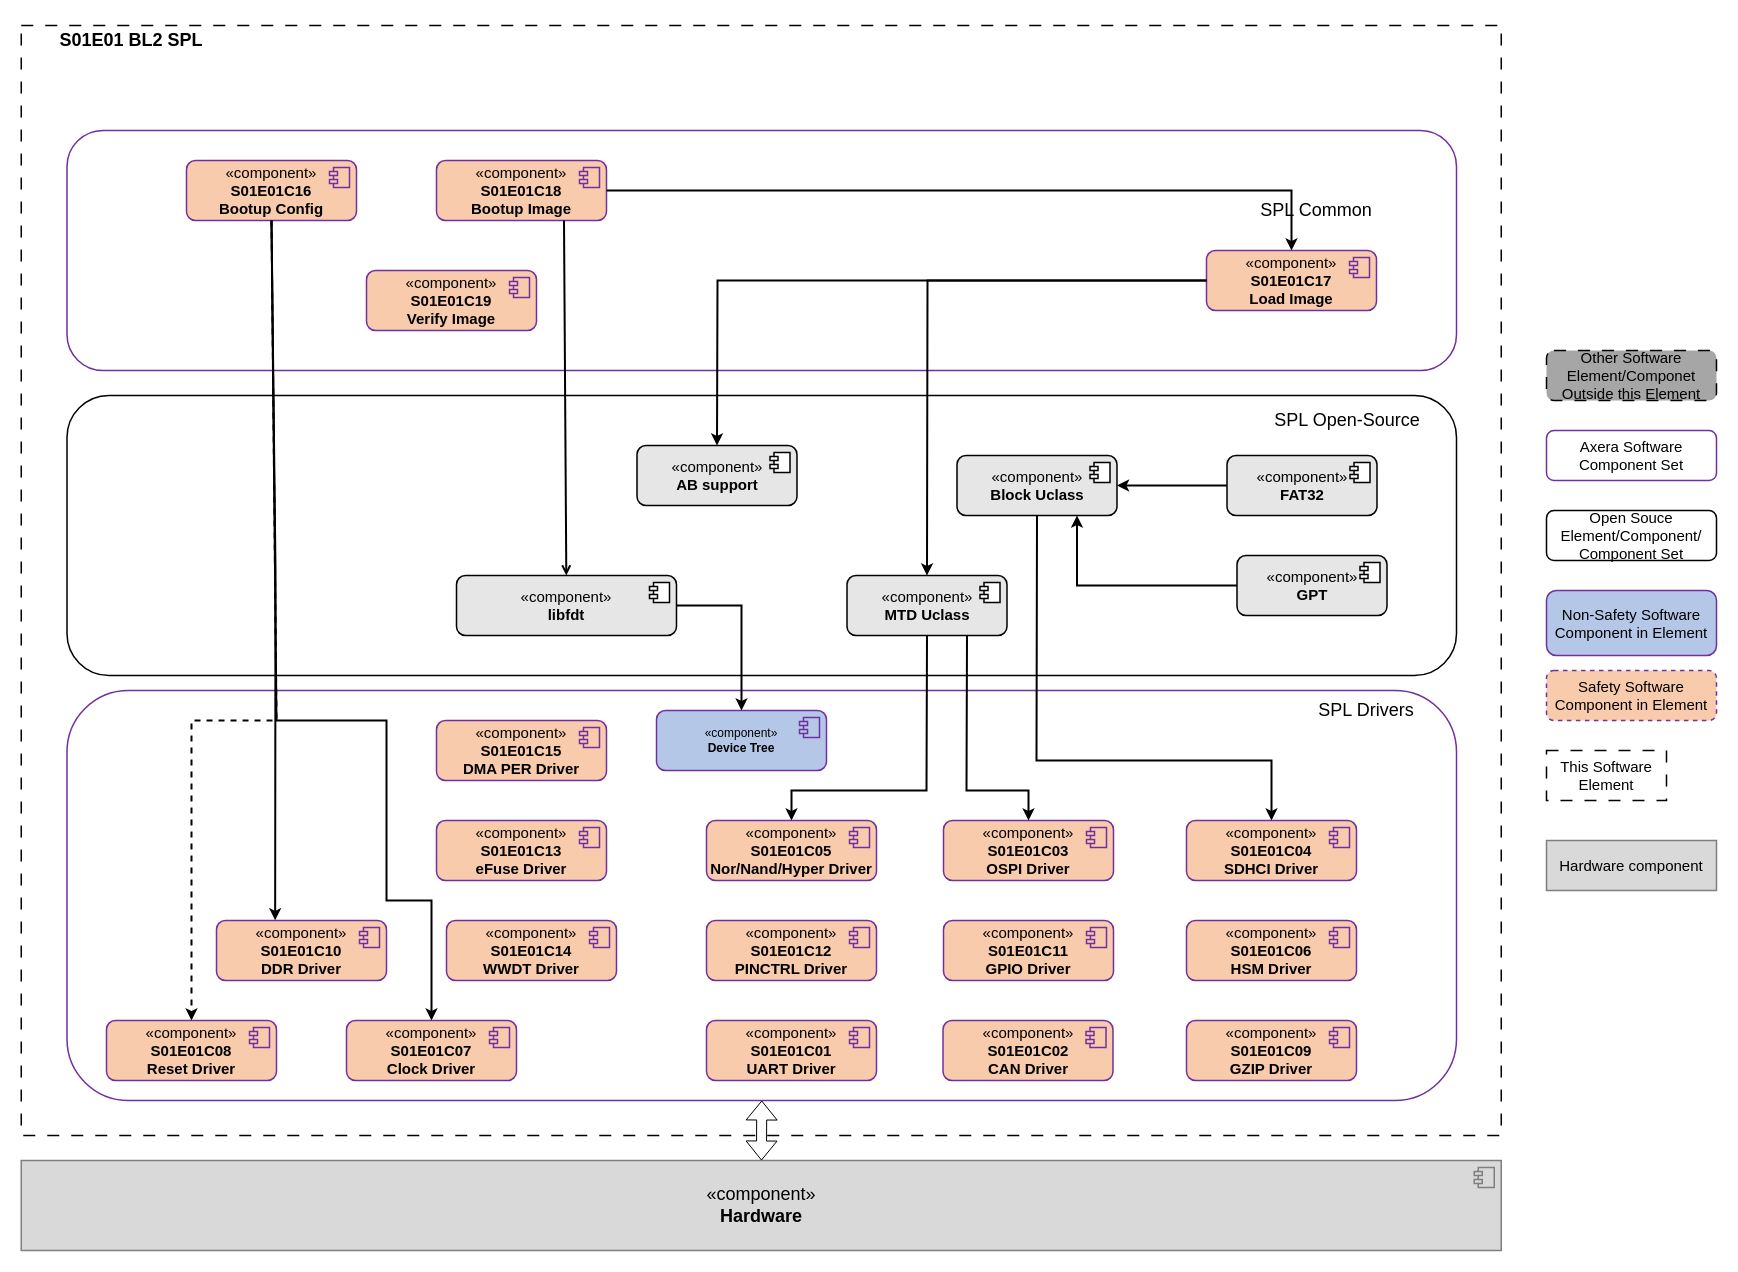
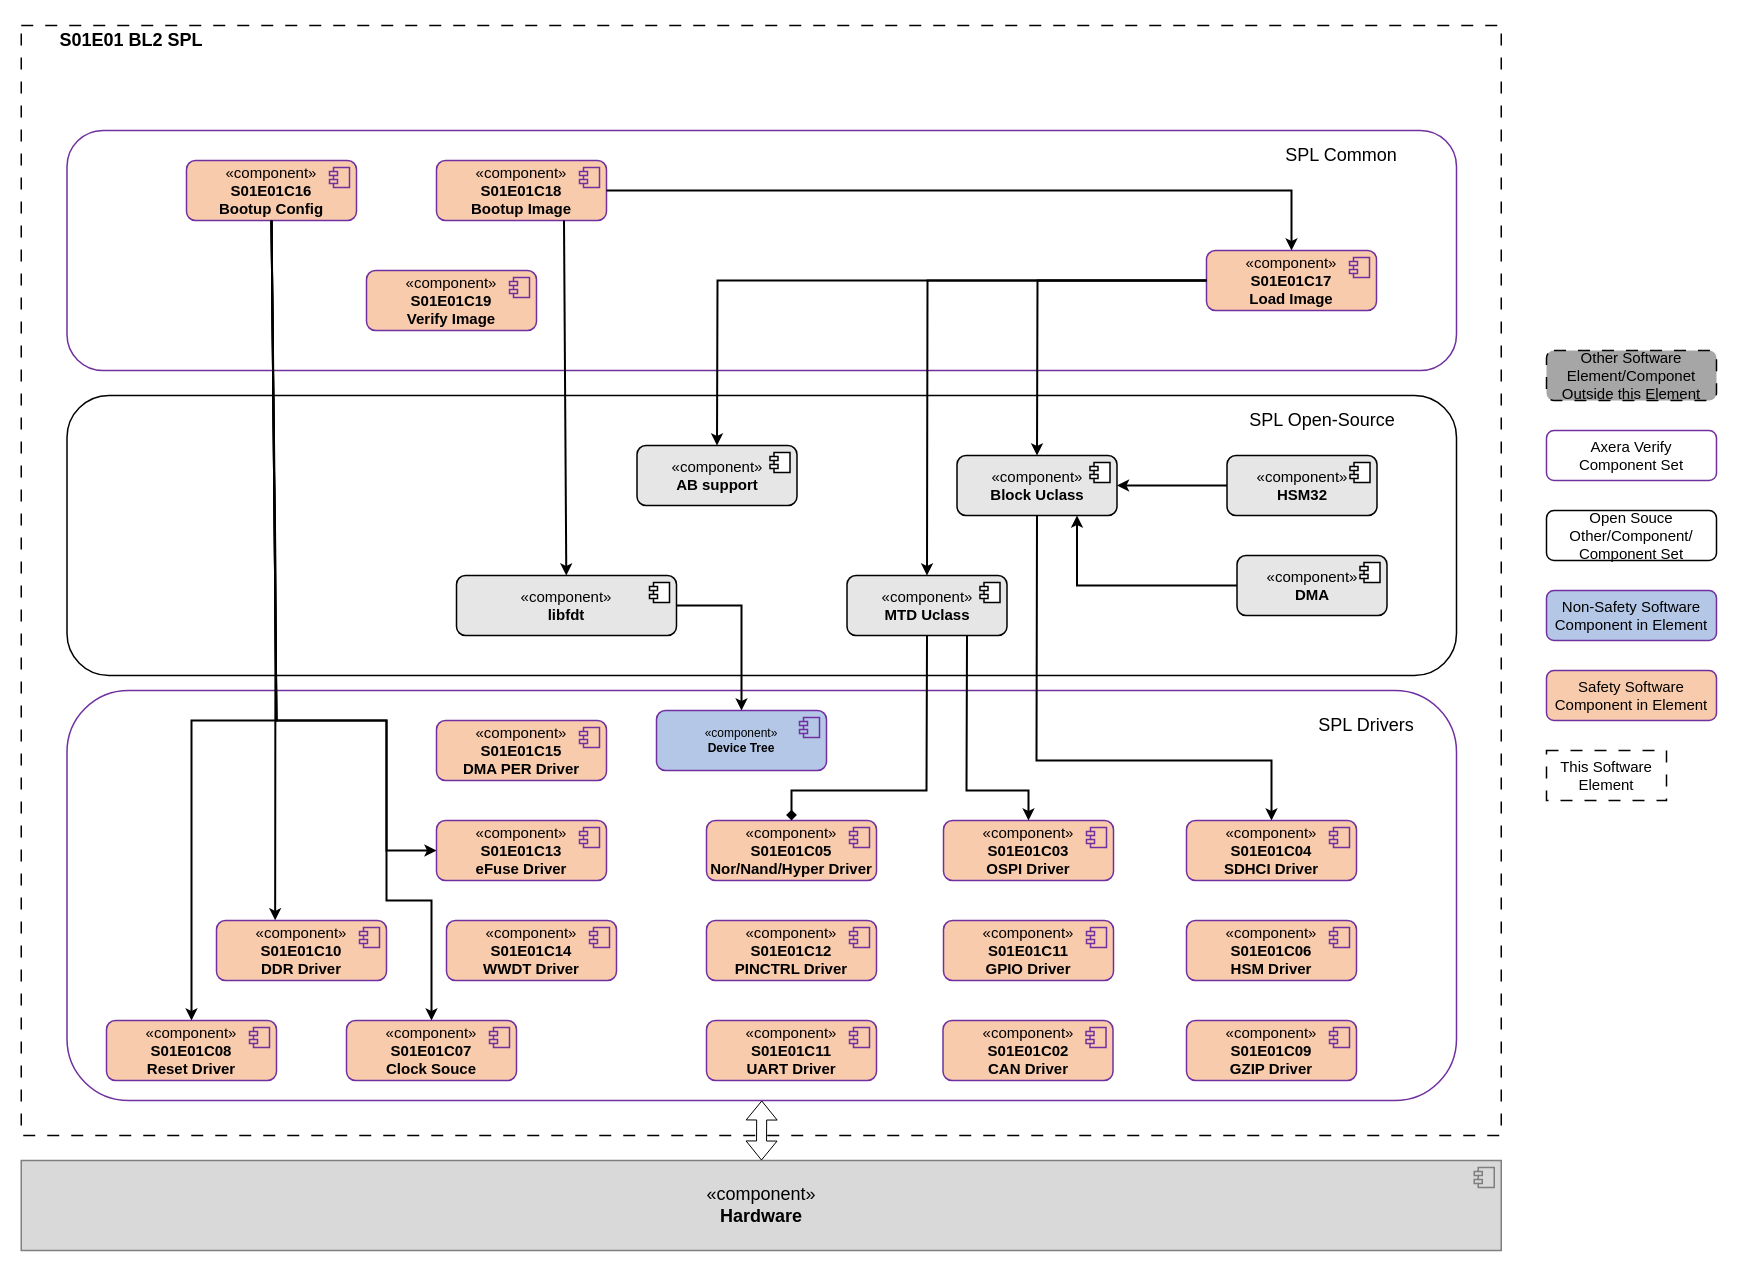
- <mxCell id="75" value="SPL Common" style="text;html=1;align=center;verticalAlign=middle;whiteSpace=wrap;rounded=0;fontSize=18;movable=1;resizable=1;rotatable=1;deletable=1;editable=1;locked=0;connectable=1;" vertex="1" parent="1"><mxGeometry x="1221" y="195" width="190" height="30" as="geometry" /></mxCell>
+ <mxCell id="75" value="SPL Common" style="text;html=1;align=center;verticalAlign=middle;whiteSpace=wrap;rounded=0;fontSize=18;movable=1;resizable=1;rotatable=1;deletable=1;editable=1;locked=0;connectable=1;" vertex="1" parent="1"><mxGeometry x="1246" y="140" width="190" height="30" as="geometry" /></mxCell>
+ <mxCell id="68" value="" style="endArrow=classic;html=1;rounded=0;exitX=0;exitY=0.5;exitDx=0;exitDy=0;entryX=0.5;entryY=0;entryDx=0;entryDy=0;strokeWidth=2;movable=1;resizable=1;rotatable=1;deletable=1;editable=1;locked=0;connectable=1;" edge="1" parent="1" source="61" target="51"><mxGeometry width="50" height="50" relative="1" as="geometry"><mxPoint x="986" y="520" as="sourcePoint" /><mxPoint x="1036" y="470" as="targetPoint" /><Array as="points"><mxPoint x="1037" y="280" /></Array></mxGeometry></mxCell>
- <mxCell id="74" value="SPL Open-Source" style="text;html=1;align=center;verticalAlign=middle;whiteSpace=wrap;rounded=0;fontSize=18;movable=1;resizable=1;rotatable=1;deletable=1;editable=1;locked=0;connectable=1;" vertex="1" parent="1"><mxGeometry x="1251.5" y="405" width="190" height="30" as="geometry" /></mxCell>
+ <mxCell id="74" value="SPL Open-Source" style="text;html=1;align=center;verticalAlign=middle;whiteSpace=wrap;rounded=0;fontSize=18;movable=1;resizable=1;rotatable=1;deletable=1;editable=1;locked=0;connectable=1;" vertex="1" parent="1"><mxGeometry x="1226.5" y="405" width="190" height="30" as="geometry" /></mxCell>
- <mxCell id="8" value="Axera Software&lt;div style=&quot;font-size: 15px;&quot;&gt;Component Set&lt;/div&gt;" style="html=1;whiteSpace=wrap;strokeColor=#7030a0;fillColor=none;strokeWidth=1.5;rounded=1;movable=1;resizable=1;rotatable=1;deletable=1;editable=1;locked=0;connectable=1;fontSize=15;" vertex="1" parent="1"><mxGeometry x="1546" y="430" width="170" height="50" as="geometry" /></mxCell>
+ <mxCell id="8" value="Axera Verify&lt;div style=&quot;font-size: 15px;&quot;&gt;Component Set&lt;/div&gt;" style="html=1;whiteSpace=wrap;strokeColor=#7030a0;fillColor=none;strokeWidth=1.5;rounded=1;movable=1;resizable=1;rotatable=1;deletable=1;editable=1;locked=0;connectable=1;fontSize=15;" vertex="1" parent="1"><mxGeometry x="1546" y="430" width="170" height="50" as="geometry" /></mxCell>
- <mxCell id="57" value="«component&lt;span style=&quot;background-color: initial; font-size: 15px;&quot;&gt;»&lt;/span&gt;&lt;div style=&quot;font-size: 15px;&quot;&gt;&lt;b style=&quot;font-size: 15px;&quot;&gt;FAT32&lt;/b&gt;&lt;/div&gt;" style="html=1;dropTarget=0;whiteSpace=wrap;rounded=1;strokeColor=#000000;strokeWidth=1.5;align=center;verticalAlign=middle;fontFamily=Helvetica;fontSize=15;fontColor=default;fillColor=#E6E6E6;movable=1;resizable=1;rotatable=1;deletable=1;editable=1;locked=0;connectable=1;" vertex="1" parent="1"><mxGeometry x="1226.5" y="455" width="150" height="60" as="geometry" /></mxCell>
+ <mxCell id="57" value="«component&lt;span style=&quot;background-color: initial; font-size: 15px;&quot;&gt;»&lt;/span&gt;&lt;div style=&quot;font-size: 15px;&quot;&gt;&lt;b style=&quot;font-size: 15px;&quot;&gt;HSM32&lt;/b&gt;&lt;/div&gt;" style="html=1;dropTarget=0;whiteSpace=wrap;rounded=1;strokeColor=#000000;strokeWidth=1.5;align=center;verticalAlign=middle;fontFamily=Helvetica;fontSize=15;fontColor=default;fillColor=#E6E6E6;movable=1;resizable=1;rotatable=1;deletable=1;editable=1;locked=0;connectable=1;" vertex="1" parent="1"><mxGeometry x="1226.5" y="455" width="150" height="60" as="geometry" /></mxCell>
- <mxCell id="7" value="Open Souce&lt;div style=&quot;font-size: 15px;&quot;&gt;Element/Component/&lt;/div&gt;&lt;div style=&quot;font-size: 15px;&quot;&gt;Component Set&lt;/div&gt;" style="html=1;whiteSpace=wrap;strokeColor=#000000;fillColor=none;strokeWidth=1.5;rounded=1;movable=1;resizable=1;rotatable=1;deletable=1;editable=1;locked=0;connectable=1;fontSize=15;" vertex="1" parent="1"><mxGeometry x="1546" y="510" width="170" height="50" as="geometry" /></mxCell>
+ <mxCell id="7" value="Open Souce&lt;div style=&quot;font-size: 15px;&quot;&gt;Other/Component/&lt;/div&gt;&lt;div style=&quot;font-size: 15px;&quot;&gt;Component Set&lt;/div&gt;" style="html=1;whiteSpace=wrap;strokeColor=#000000;fillColor=none;strokeWidth=1.5;rounded=1;movable=1;resizable=1;rotatable=1;deletable=1;editable=1;locked=0;connectable=1;fontSize=15;" vertex="1" parent="1"><mxGeometry x="1546" y="510" width="170" height="50" as="geometry" /></mxCell>
- <mxCell id="69" value="" style="endArrow=open;html=1;rounded=0;exitX=0.75;exitY=1;exitDx=0;exitDy=0;strokeWidth=2;movable=1;resizable=1;rotatable=1;deletable=1;editable=1;locked=0;connectable=1;" edge="1" parent="1" source="63" target="47"><mxGeometry width="50" height="50" relative="1" as="geometry"><mxPoint x="766" y="520" as="sourcePoint" /><mxPoint x="816" y="470" as="targetPoint" /><Array as="points" /></mxGeometry></mxCell>
+ <mxCell id="69" value="" style="endArrow=classic;html=1;rounded=0;exitX=0.75;exitY=1;exitDx=0;exitDy=0;strokeWidth=2;movable=1;resizable=1;rotatable=1;deletable=1;editable=1;locked=0;connectable=1;" edge="1" parent="1" source="63" target="47"><mxGeometry width="50" height="50" relative="1" as="geometry"><mxPoint x="766" y="520" as="sourcePoint" /><mxPoint x="816" y="470" as="targetPoint" /><Array as="points" /></mxGeometry></mxCell>
- <mxCell id="55" value="«component&lt;span style=&quot;background-color: initial; font-size: 15px;&quot;&gt;»&lt;/span&gt;&lt;div style=&quot;font-size: 15px;&quot;&gt;&lt;b style=&quot;font-size: 15px;&quot;&gt;GPT&lt;/b&gt;&lt;/div&gt;" style="html=1;dropTarget=0;whiteSpace=wrap;rounded=1;strokeColor=#000000;strokeWidth=1.5;align=center;verticalAlign=middle;fontFamily=Helvetica;fontSize=15;fontColor=default;fillColor=#E6E6E6;movable=1;resizable=1;rotatable=1;deletable=1;editable=1;locked=0;connectable=1;" vertex="1" parent="1"><mxGeometry x="1236.5" y="555" width="150" height="60" as="geometry" /></mxCell>
+ <mxCell id="55" value="«component&lt;span style=&quot;background-color: initial; font-size: 15px;&quot;&gt;»&lt;/span&gt;&lt;div style=&quot;font-size: 15px;&quot;&gt;&lt;b style=&quot;font-size: 15px;&quot;&gt;DMA&lt;/b&gt;&lt;/div&gt;" style="html=1;dropTarget=0;whiteSpace=wrap;rounded=1;strokeColor=#000000;strokeWidth=1.5;align=center;verticalAlign=middle;fontFamily=Helvetica;fontSize=15;fontColor=default;fillColor=#E6E6E6;movable=1;resizable=1;rotatable=1;deletable=1;editable=1;locked=0;connectable=1;" vertex="1" parent="1"><mxGeometry x="1236.5" y="555" width="150" height="60" as="geometry" /></mxCell>
- <mxCell id="6" value="Non-Safety Software&lt;div style=&quot;font-size: 15px;&quot;&gt;Component in Element&lt;/div&gt;" style="html=1;whiteSpace=wrap;strokeColor=#7030a0;fillColor=#b4c7e7;strokeWidth=1.5;rounded=1;movable=1;resizable=1;rotatable=1;deletable=1;editable=1;locked=0;connectable=1;fontSize=15;" vertex="1" parent="1"><mxGeometry x="1546" y="590" width="170" height="65" as="geometry" /></mxCell>
+ <mxCell id="6" value="Non-Safety Software&lt;div style=&quot;font-size: 15px;&quot;&gt;Component in Element&lt;/div&gt;" style="html=1;whiteSpace=wrap;strokeColor=#7030a0;fillColor=#b4c7e7;strokeWidth=1.5;rounded=1;movable=1;resizable=1;rotatable=1;deletable=1;editable=1;locked=0;connectable=1;fontSize=15;" vertex="1" parent="1"><mxGeometry x="1546" y="590" width="170" height="50" as="geometry" /></mxCell>
- <mxCell id="5" value="Safety Software&lt;div style=&quot;font-size: 15px;&quot;&gt;Component in Element&lt;/div&gt;" style="html=1;whiteSpace=wrap;strokeColor=#7030a0;fillColor=#f8cbad;strokeWidth=1.5;rounded=1;movable=1;resizable=1;rotatable=1;deletable=1;editable=1;locked=0;connectable=1;fontSize=15;dashed=1;" vertex="1" parent="1"><mxGeometry x="1546" y="670" width="170" height="50" as="geometry" /></mxCell>
+ <mxCell id="5" value="Safety Software&lt;div style=&quot;font-size: 15px;&quot;&gt;Component in Element&lt;/div&gt;" style="html=1;whiteSpace=wrap;strokeColor=#7030a0;fillColor=#f8cbad;strokeWidth=1.5;rounded=1;movable=1;resizable=1;rotatable=1;deletable=1;editable=1;locked=0;connectable=1;fontSize=15;" vertex="1" parent="1"><mxGeometry x="1546" y="670" width="170" height="50" as="geometry" /></mxCell>
- <mxCell id="44" value="SPL Drivers" style="text;html=1;align=center;verticalAlign=middle;whiteSpace=wrap;rounded=0;fontSize=18;movable=1;resizable=1;rotatable=1;deletable=1;editable=1;locked=0;connectable=1;" vertex="1" parent="1"><mxGeometry x="1286" y="695" width="160" height="30" as="geometry" /></mxCell>
+ <mxCell id="44" value="SPL Drivers" style="text;html=1;align=center;verticalAlign=middle;whiteSpace=wrap;rounded=0;fontSize=18;movable=1;resizable=1;rotatable=1;deletable=1;editable=1;locked=0;connectable=1;" vertex="1" parent="1"><mxGeometry x="1286" y="710" width="160" height="30" as="geometry" /></mxCell>
- <mxCell id="71" value="" style="endArrow=classic;html=1;rounded=0;exitX=0.5;exitY=1;exitDx=0;exitDy=0;entryX=0.5;entryY=0;entryDx=0;entryDy=0;strokeWidth=2;movable=1;resizable=1;rotatable=1;deletable=1;editable=1;locked=0;connectable=1;" edge="1" parent="1" source="49" target="34"><mxGeometry width="50" height="50" relative="1" as="geometry"><mxPoint x="856" y="740" as="sourcePoint" /><mxPoint x="906" y="690" as="targetPoint" /><Array as="points"><mxPoint x="926" y="790" /><mxPoint x="791" y="790" /></Array></mxGeometry></mxCell>
+ <mxCell id="71" value="" style="endArrow=diamond;html=1;rounded=0;exitX=0.5;exitY=1;exitDx=0;exitDy=0;entryX=0.5;entryY=0;entryDx=0;entryDy=0;strokeWidth=2;movable=1;resizable=1;rotatable=1;deletable=1;editable=1;locked=0;connectable=1;" edge="1" parent="1" source="49" target="34"><mxGeometry width="50" height="50" relative="1" as="geometry"><mxPoint x="856" y="740" as="sourcePoint" /><mxPoint x="906" y="690" as="targetPoint" /><Array as="points"><mxPoint x="926" y="790" /><mxPoint x="791" y="790" /></Array></mxGeometry></mxCell>
- <mxCell id="86" value="" style="endArrow=classic;html=1;rounded=0;exitX=0.5;exitY=1;exitDx=0;exitDy=0;entryX=0.5;entryY=0;entryDx=0;entryDy=0;strokeWidth=2;dashed=1;" edge="1" parent="1" source="59" target="22"><mxGeometry width="50" height="50" relative="1" as="geometry"><mxPoint x="906" y="720" as="sourcePoint" /><mxPoint x="956" y="670" as="targetPoint" /><Array as="points"><mxPoint x="276" y="720" /><mxPoint x="191" y="720" /></Array></mxGeometry></mxCell>
+ <mxCell id="86" value="" style="endArrow=classic;html=1;rounded=0;exitX=0.5;exitY=1;exitDx=0;exitDy=0;entryX=0.5;entryY=0;entryDx=0;entryDy=0;strokeWidth=2;" edge="1" parent="1" source="59" target="22"><mxGeometry width="50" height="50" relative="1" as="geometry"><mxPoint x="906" y="720" as="sourcePoint" /><mxPoint x="956" y="670" as="targetPoint" /><Array as="points"><mxPoint x="276" y="720" /><mxPoint x="191" y="720" /></Array></mxGeometry></mxCell>
+ <mxCell id="85" value="" style="endArrow=classic;html=1;rounded=0;entryX=0;entryY=0.5;entryDx=0;entryDy=0;exitX=0.5;exitY=1;exitDx=0;exitDy=0;strokeWidth=2;" edge="1" parent="1" source="59" target="36"><mxGeometry width="50" height="50" relative="1" as="geometry"><mxPoint x="906" y="840" as="sourcePoint" /><mxPoint x="956" y="790" as="targetPoint" /><Array as="points"><mxPoint x="276" y="720" /><mxPoint x="386" y="720" /><mxPoint x="386" y="850" /></Array></mxGeometry></mxCell>
- <mxCell id="3" value="Hardware component" style="html=1;whiteSpace=wrap;strokeColor=#7f7f7f;fillColor=#d9d9d9;strokeWidth=1.5;movable=1;resizable=1;rotatable=1;deletable=1;editable=1;locked=0;connectable=1;fontSize=15;" vertex="1" parent="1"><mxGeometry x="1546" y="840" width="170" height="50" as="geometry" /></mxCell>
- <mxCell id="20" value="«component&lt;span style=&quot;background-color: initial; font-size: 15px;&quot;&gt;»&lt;/span&gt;&lt;div style=&quot;font-size: 15px;&quot;&gt;&lt;b style=&quot;font-size: 15px;&quot;&gt;S01E01C07&lt;/b&gt;&lt;/div&gt;&lt;div style=&quot;font-size: 15px;&quot;&gt;&lt;b style=&quot;font-size: 15px;&quot;&gt;Clock Driver&lt;/b&gt;&lt;/div&gt;" style="html=1;dropTarget=0;whiteSpace=wrap;rounded=1;strokeColor=#7030a0;strokeWidth=1.5;align=center;verticalAlign=middle;fontFamily=Helvetica;fontSize=15;fontColor=default;fillColor=#f8cbad;movable=1;resizable=1;rotatable=1;deletable=1;editable=1;locked=0;connectable=1;" vertex="1" parent="1"><mxGeometry x="346" y="1020" width="170" height="60" as="geometry" /></mxCell>
+ <mxCell id="20" value="«component&lt;span style=&quot;background-color: initial; font-size: 15px;&quot;&gt;»&lt;/span&gt;&lt;div style=&quot;font-size: 15px;&quot;&gt;&lt;b style=&quot;font-size: 15px;&quot;&gt;S01E01C07&lt;/b&gt;&lt;/div&gt;&lt;div style=&quot;font-size: 15px;&quot;&gt;&lt;b style=&quot;font-size: 15px;&quot;&gt;Clock Souce&lt;/b&gt;&lt;/div&gt;" style="html=1;dropTarget=0;whiteSpace=wrap;rounded=1;strokeColor=#7030a0;strokeWidth=1.5;align=center;verticalAlign=middle;fontFamily=Helvetica;fontSize=15;fontColor=default;fillColor=#f8cbad;movable=1;resizable=1;rotatable=1;deletable=1;editable=1;locked=0;connectable=1;" vertex="1" parent="1"><mxGeometry x="346" y="1020" width="170" height="60" as="geometry" /></mxCell>
- <mxCell id="14" value="«component&lt;span style=&quot;background-color: initial; font-size: 15px;&quot;&gt;»&lt;/span&gt;&lt;div style=&quot;font-size: 15px;&quot;&gt;&lt;b style=&quot;font-size: 15px;&quot;&gt;S01E01C01&lt;/b&gt;&lt;/div&gt;&lt;div style=&quot;font-size: 15px;&quot;&gt;&lt;b style=&quot;font-size: 15px;&quot;&gt;UART Driver&lt;/b&gt;&lt;/div&gt;" style="html=1;dropTarget=0;whiteSpace=wrap;rounded=1;strokeColor=#7030a0;strokeWidth=1.5;align=center;verticalAlign=middle;fontFamily=Helvetica;fontSize=15;fontColor=default;fillColor=#f8cbad;movable=1;resizable=1;rotatable=1;deletable=1;editable=1;locked=0;connectable=1;" vertex="1" parent="1"><mxGeometry x="706" y="1020" width="170" height="60" as="geometry" /></mxCell>
+ <mxCell id="14" value="«component&lt;span style=&quot;background-color: initial; font-size: 15px;&quot;&gt;»&lt;/span&gt;&lt;div style=&quot;font-size: 15px;&quot;&gt;&lt;b style=&quot;font-size: 15px;&quot;&gt;S01E01C11&lt;/b&gt;&lt;/div&gt;&lt;div style=&quot;font-size: 15px;&quot;&gt;&lt;b style=&quot;font-size: 15px;&quot;&gt;UART Driver&lt;/b&gt;&lt;/div&gt;" style="html=1;dropTarget=0;whiteSpace=wrap;rounded=1;strokeColor=#7030a0;strokeWidth=1.5;align=center;verticalAlign=middle;fontFamily=Helvetica;fontSize=15;fontColor=default;fillColor=#f8cbad;movable=1;resizable=1;rotatable=1;deletable=1;editable=1;locked=0;connectable=1;" vertex="1" parent="1"><mxGeometry x="706" y="1020" width="170" height="60" as="geometry" /></mxCell>
